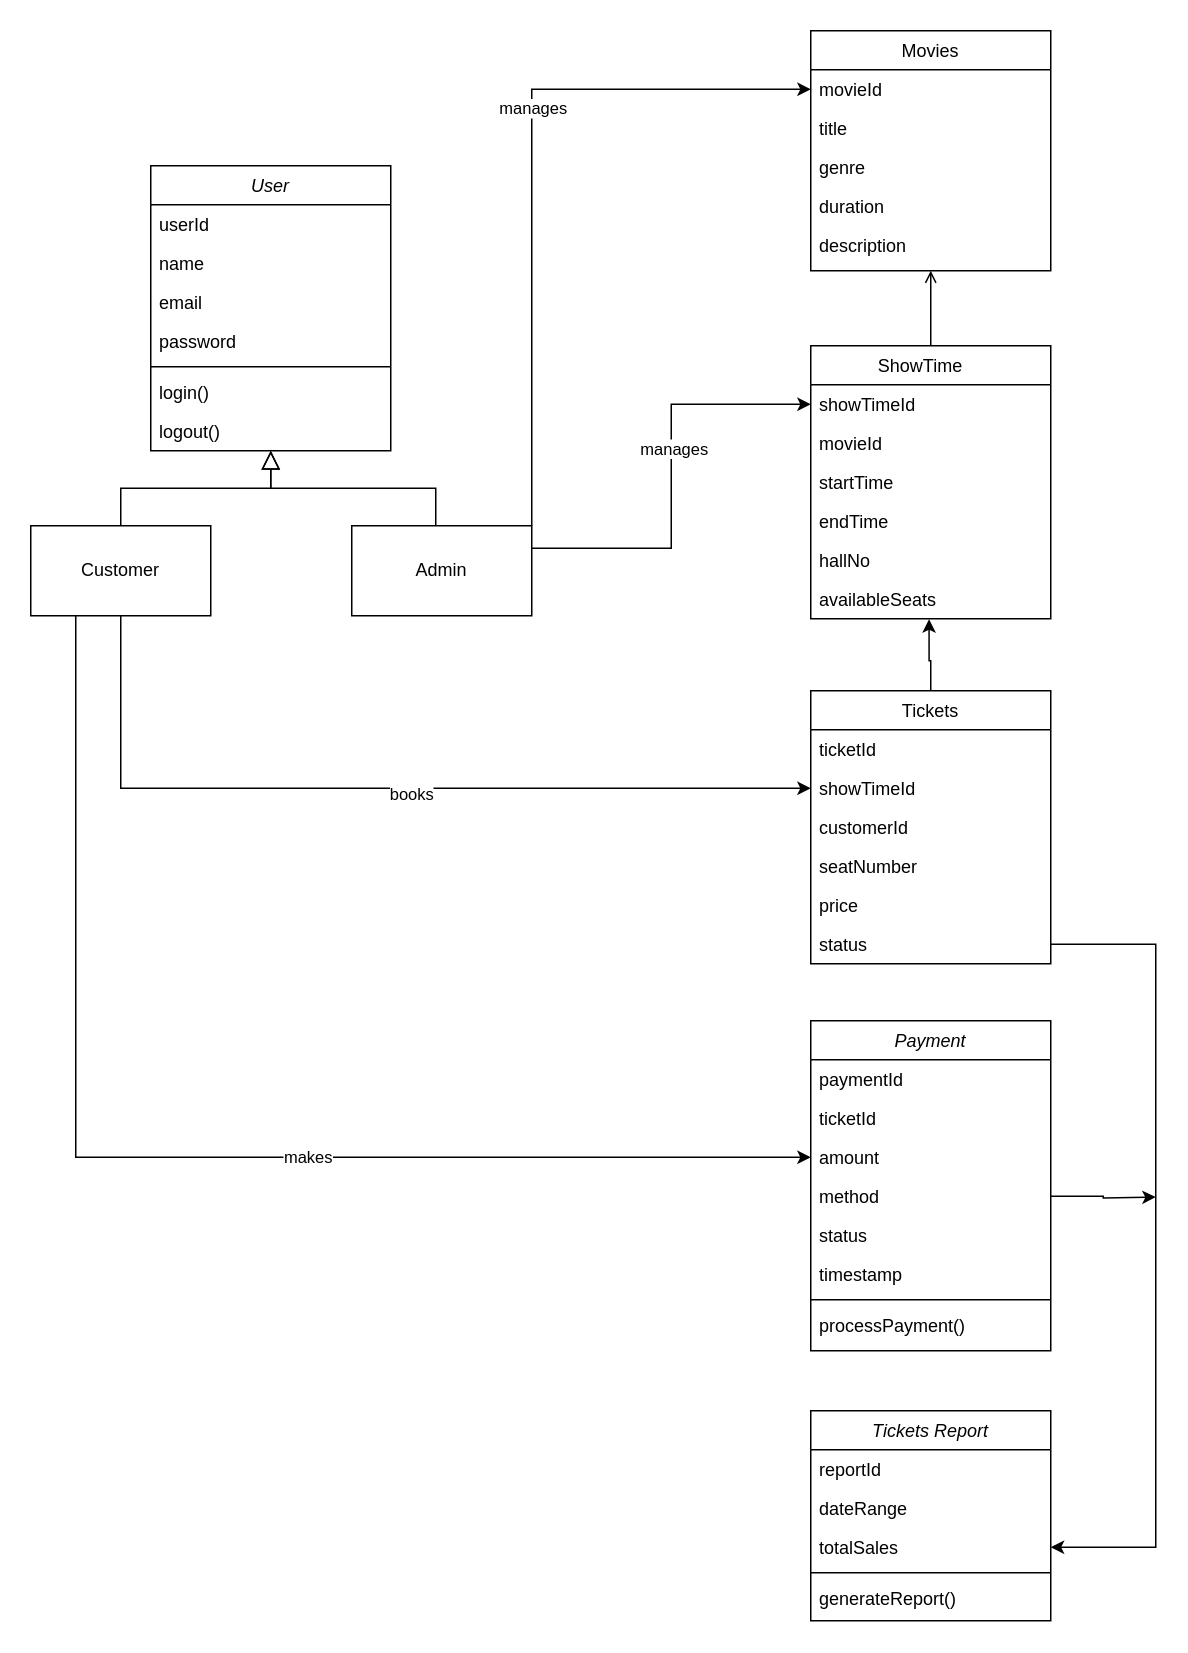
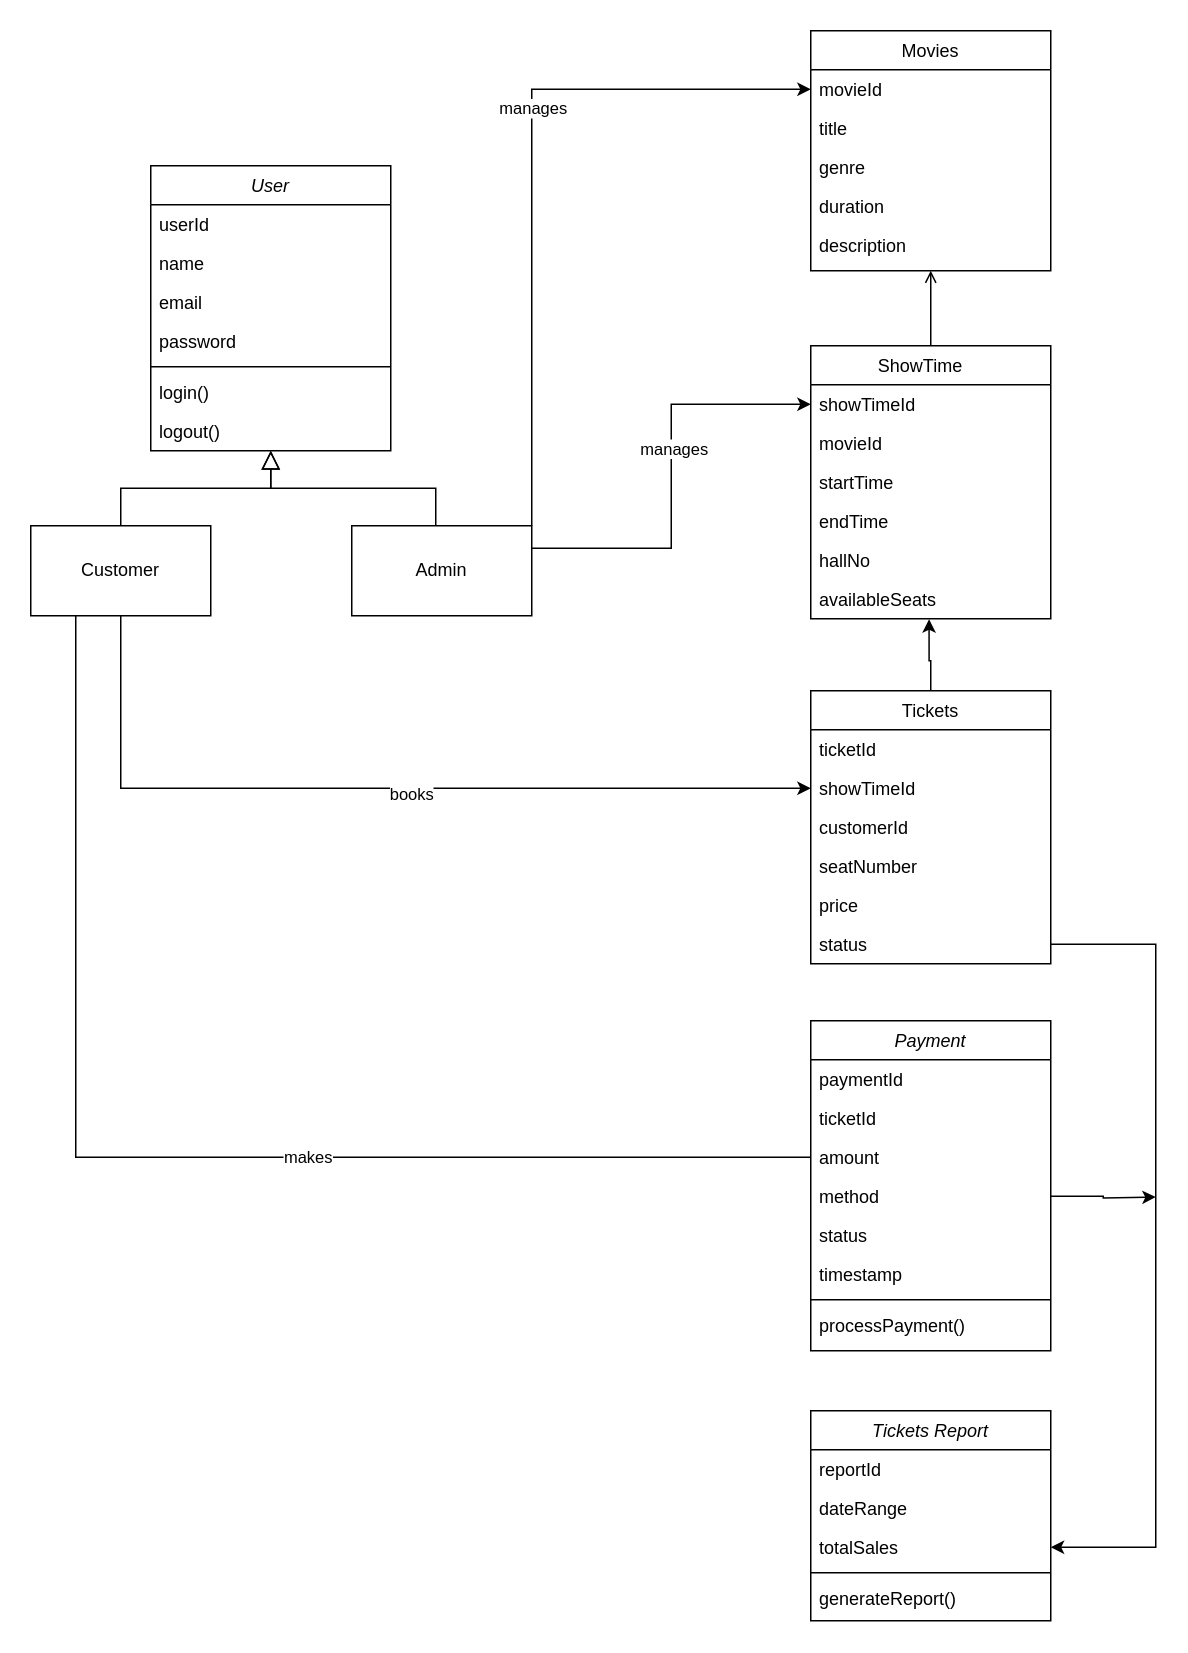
- <mxCell id="14" style="edgeStyle=orthogonalEdgeStyle;rounded=0;orthogonalLoop=1;jettySize=auto;html=1;exitX=0.25;exitY=1;exitDx=0;exitDy=0;entryX=0;entryY=0.5;entryDx=0;entryDy=0;" edge="1" parent="1" source="16" target="46"><mxGeometry relative="1" as="geometry" /></mxCell>
+ <mxCell id="14" style="edgeStyle=orthogonalEdgeStyle;rounded=0;orthogonalLoop=1;jettySize=auto;html=1;exitX=0.25;exitY=1;exitDx=0;exitDy=0;entryX=0;entryY=0.5;entryDx=0;entryDy=0;endArrow=none;" edge="1" parent="1" source="16" target="46"><mxGeometry relative="1" as="geometry" /></mxCell>
